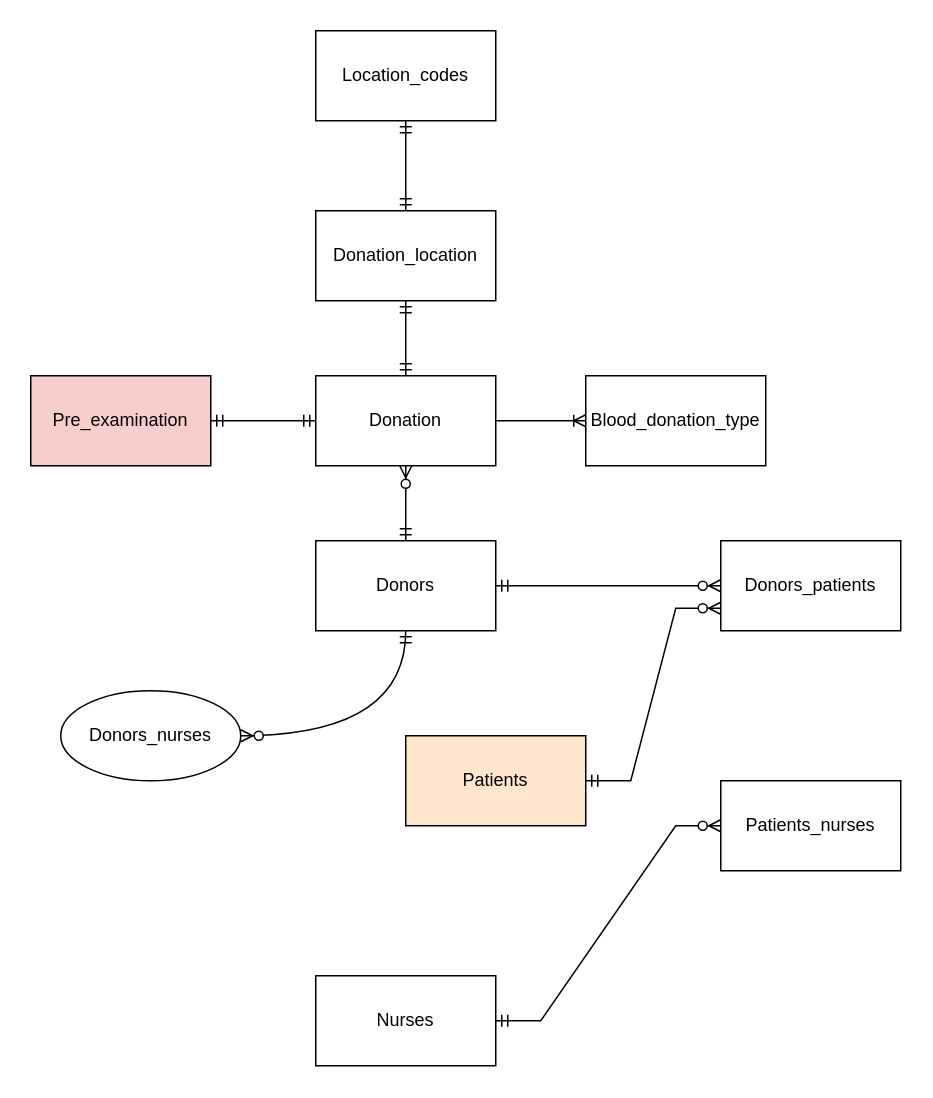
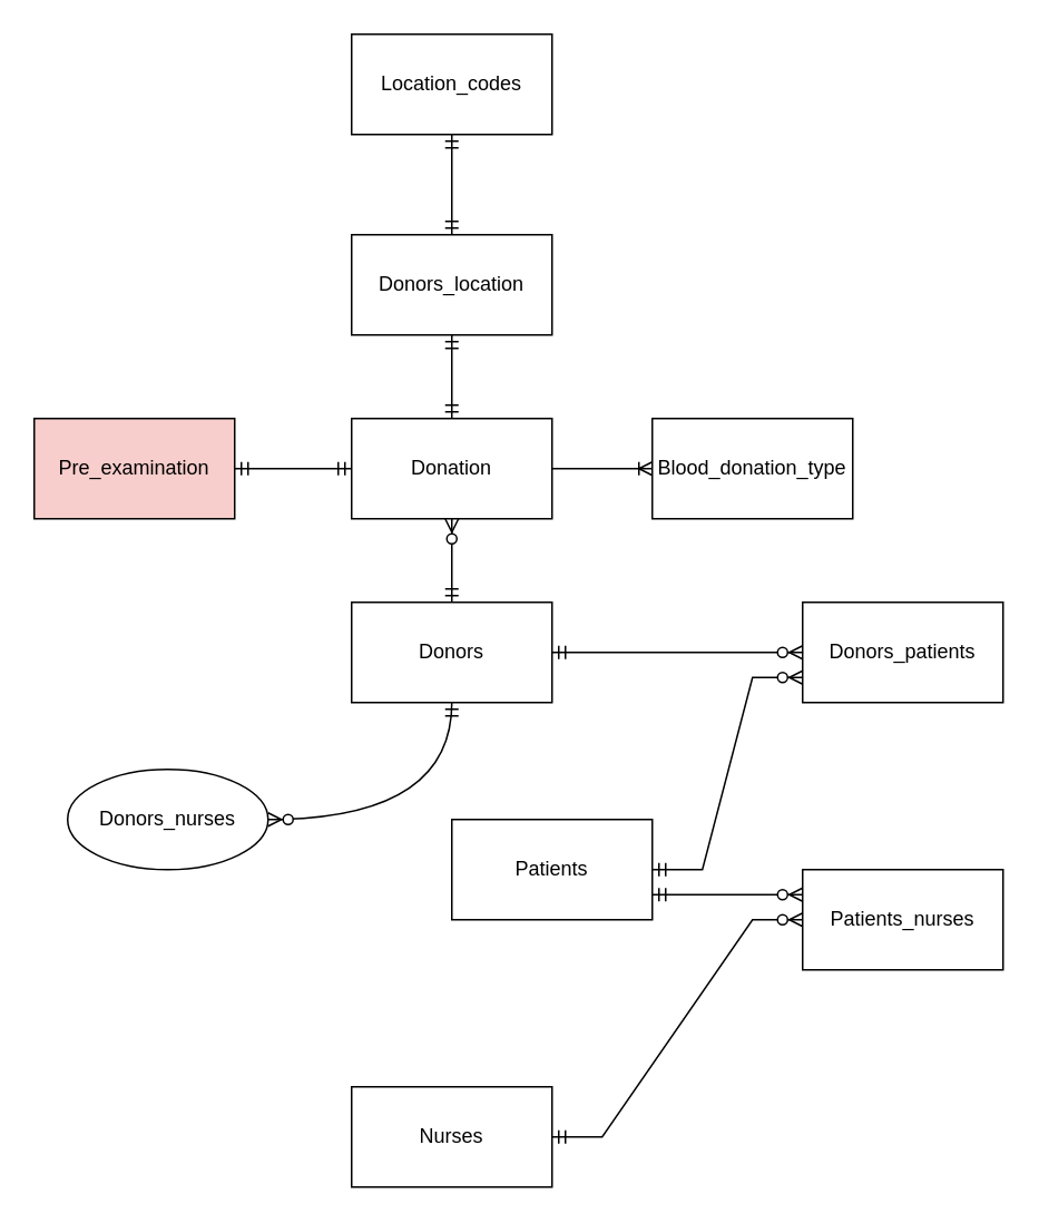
- <mxCell id="15" value="Donation_location" style="rounded=0;whiteSpace=wrap;html=1;strokeColor=#000000;fillColor=#FFFFFF;" parent="1" vertex="1"><mxGeometry x="210" y="140" width="120" height="60" as="geometry" /></mxCell>
+ <mxCell id="15" value="Donors_location" style="rounded=0;whiteSpace=wrap;html=1;strokeColor=#000000;fillColor=#FFFFFF;" parent="1" vertex="1"><mxGeometry x="210" y="140" width="120" height="60" as="geometry" /></mxCell>
- <mxCell id="3" value="Patients" style="rounded=0;whiteSpace=wrap;html=1;fillColor=#ffe6cc;" parent="1" vertex="1"><mxGeometry x="270" y="490" width="120" height="60" as="geometry" /></mxCell>
+ <mxCell id="3" value="Patients" style="rounded=0;whiteSpace=wrap;html=1;fillColor=#FFFFFF;" parent="1" vertex="1"><mxGeometry x="270" y="490" width="120" height="60" as="geometry" /></mxCell>
+ <mxCell id="10" value="" style="edgeStyle=entityRelationEdgeStyle;fontSize=12;html=1;endArrow=ERzeroToMany;startArrow=ERmandOne;rounded=0;entryX=0;entryY=0.25;entryDx=0;entryDy=0;exitX=1;exitY=0.75;exitDx=0;exitDy=0;" parent="1" source="3" target="8" edge="1"><mxGeometry width="100" height="100" relative="1" as="geometry"><mxPoint x="330" y="520" as="sourcePoint" /><mxPoint x="430" y="420" as="targetPoint" /></mxGeometry></mxCell>
